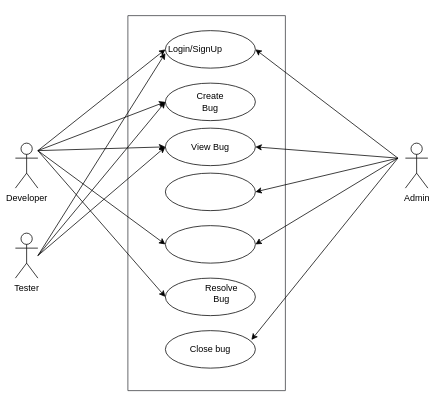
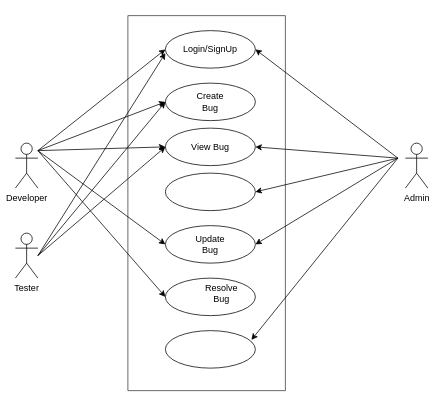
- <mxCell id="4" value="Login/SignUp" style="text;html=1;align=center;verticalAlign=middle;whiteSpace=wrap;rounded=0;" vertex="1" parent="2"><mxGeometry x="60" y="30" width="60" height="30" as="geometry" /></mxCell>
+ <mxCell id="4" value="Login/SignUp" style="text;html=1;align=center;verticalAlign=middle;whiteSpace=wrap;rounded=0;" vertex="1" parent="2"><mxGeometry x="80" y="30" width="60" height="30" as="geometry" /></mxCell>
+ <mxCell id="12" value="Update Bug" style="text;html=1;strokeColor=none;fillColor=none;align=center;verticalAlign=middle;whiteSpace=wrap;rounded=0;" vertex="1" parent="2"><mxGeometry x="80" y="290" width="60" height="30" as="geometry" /></mxCell>
- <mxCell id="15" value="Close bug" style="text;html=1;strokeColor=none;fillColor=none;align=center;verticalAlign=middle;whiteSpace=wrap;rounded=0;" vertex="1" parent="2"><mxGeometry x="80" y="430" width="60" height="30" as="geometry" /></mxCell>
